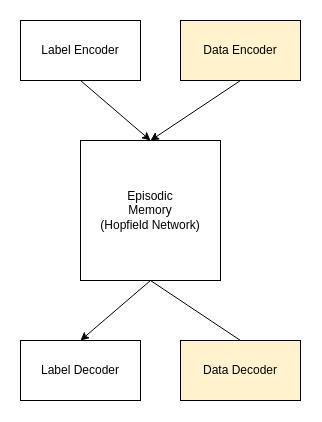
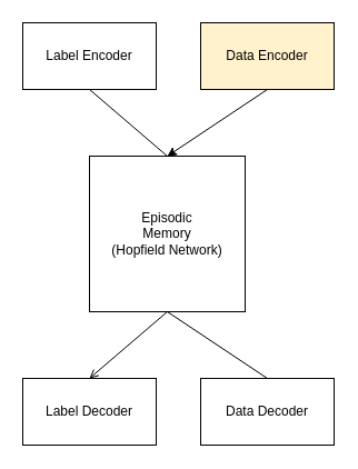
- <mxCell id="2" style="edgeStyle=none;html=1;exitX=0.5;exitY=1;exitDx=0;exitDy=0;entryX=0.5;entryY=0;entryDx=0;entryDy=0;" edge="1" parent="1" source="3" target="8"><mxGeometry relative="1" as="geometry" /></mxCell>
+ <mxCell id="2" style="edgeStyle=none;html=1;exitX=0.5;exitY=1;exitDx=0;exitDy=0;entryX=0.5;entryY=0;entryDx=0;entryDy=0;endArrow=none;" edge="1" parent="1" source="3" target="8"><mxGeometry relative="1" as="geometry" /></mxCell>
- <mxCell id="6" style="edgeStyle=none;html=1;exitX=0.5;exitY=1;exitDx=0;exitDy=0;entryX=0.5;entryY=0;entryDx=0;entryDy=0;" edge="1" parent="1" source="8" target="9"><mxGeometry relative="1" as="geometry" /></mxCell>
+ <mxCell id="6" style="edgeStyle=none;html=1;exitX=0.5;exitY=1;exitDx=0;exitDy=0;entryX=0.5;entryY=0;entryDx=0;entryDy=0;endArrow=open;" edge="1" parent="1" source="8" target="9"><mxGeometry relative="1" as="geometry" /></mxCell>
- <mxCell id="10" value="Data Decoder" style="rounded=0;whiteSpace=wrap;html=1;fillColor=#fff2cc;" vertex="1" parent="1"><mxGeometry x="180" y="340" width="120" height="60" as="geometry" /></mxCell>
+ <mxCell id="10" value="Data Decoder" style="rounded=0;whiteSpace=wrap;html=1;" vertex="1" parent="1"><mxGeometry x="180" y="340" width="120" height="60" as="geometry" /></mxCell>
